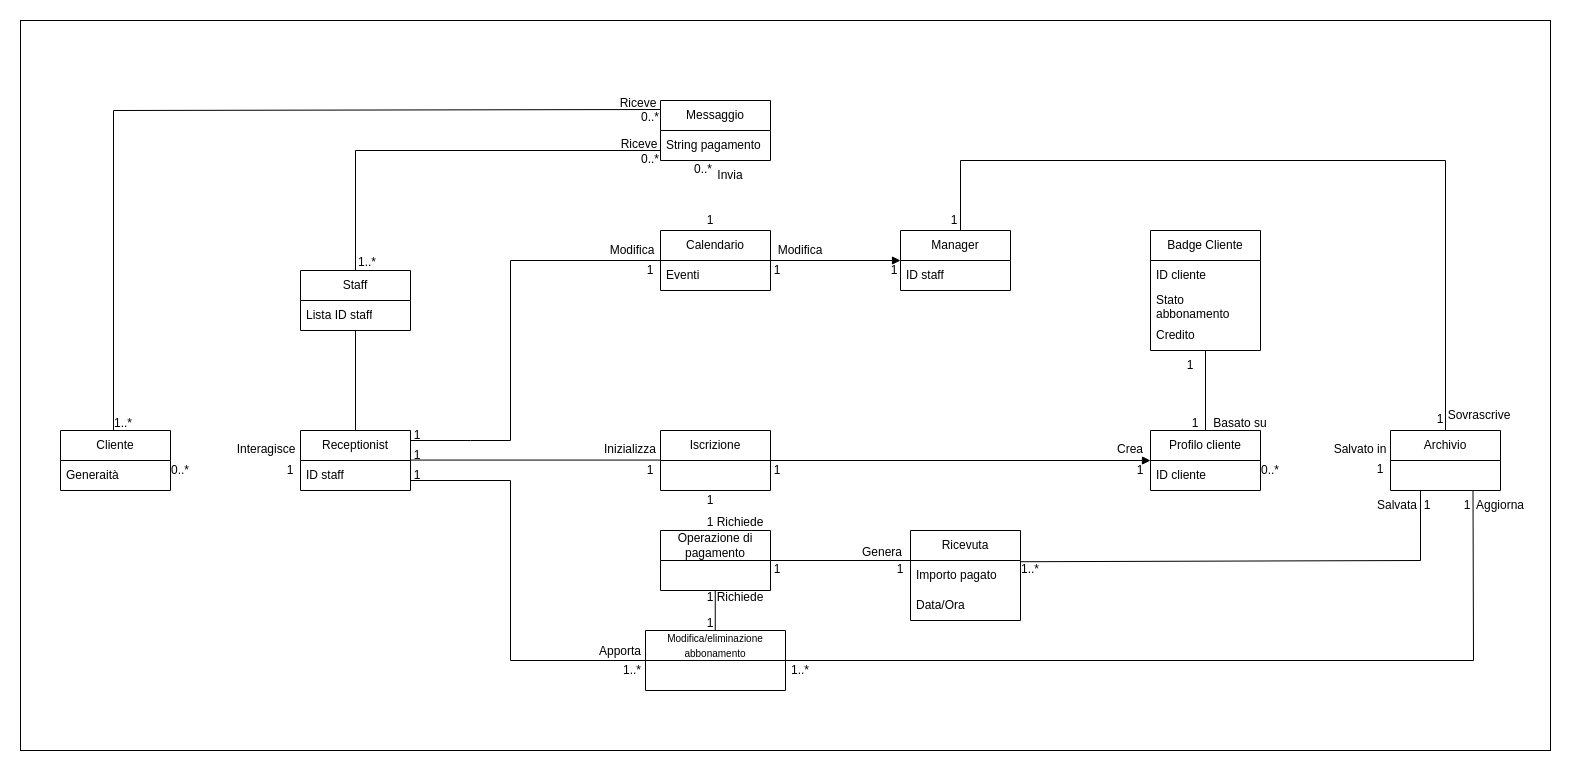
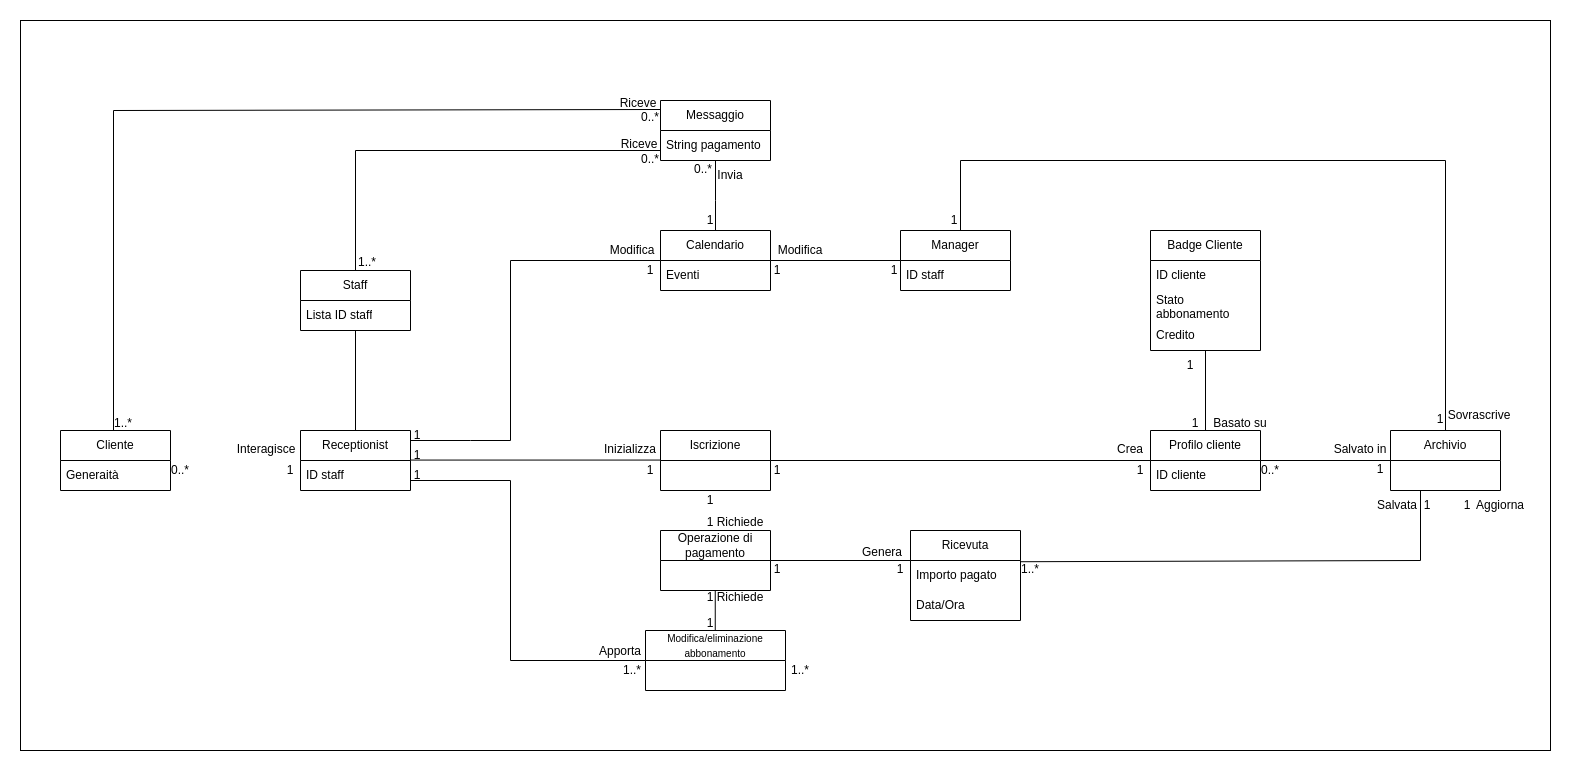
+ <mxCell id="36" value="" style="endArrow=none;html=1;rounded=0;exitX=0.5;exitY=1;exitDx=0;exitDy=0;entryX=0.5;entryY=0;entryDx=0;entryDy=0;" edge="1" parent="1" source="26" target="20"><mxGeometry width="50" height="50" relative="1" as="geometry"><mxPoint x="965" y="140" as="sourcePoint" /><mxPoint x="780" y="270" as="targetPoint" /><Array as="points"><mxPoint x="715" y="200" /></Array></mxGeometry></mxCell>
- <mxCell id="42" value="" style="endArrow=block;html=1;rounded=0;entryX=0;entryY=0.5;entryDx=0;entryDy=0;exitX=1;exitY=0.5;exitDx=0;exitDy=0;" edge="1" parent="1" source="20" target="18"><mxGeometry width="50" height="50" relative="1" as="geometry"><mxPoint x="550" y="290" as="sourcePoint" /><mxPoint x="600" y="240" as="targetPoint" /></mxGeometry></mxCell>
+ <mxCell id="42" value="" style="endArrow=none;html=1;rounded=0;entryX=0;entryY=0.5;entryDx=0;entryDy=0;exitX=1;exitY=0.5;exitDx=0;exitDy=0;" edge="1" parent="1" source="20" target="18"><mxGeometry width="50" height="50" relative="1" as="geometry"><mxPoint x="550" y="290" as="sourcePoint" /><mxPoint x="600" y="240" as="targetPoint" /></mxGeometry></mxCell>
- <mxCell id="25" value="" style="endArrow=block;html=1;rounded=0;entryX=0;entryY=0.5;entryDx=0;entryDy=0;exitX=1;exitY=0.5;exitDx=0;exitDy=0;" edge="1" parent="1" source="8" target="5"><mxGeometry width="50" height="50" relative="1" as="geometry"><mxPoint x="610" y="440" as="sourcePoint" /><mxPoint x="660" y="390" as="targetPoint" /></mxGeometry></mxCell>
+ <mxCell id="25" value="" style="endArrow=none;html=1;rounded=0;entryX=0;entryY=0.5;entryDx=0;entryDy=0;exitX=1;exitY=0.5;exitDx=0;exitDy=0;" edge="1" parent="1" source="8" target="5"><mxGeometry width="50" height="50" relative="1" as="geometry"><mxPoint x="610" y="440" as="sourcePoint" /><mxPoint x="660" y="390" as="targetPoint" /></mxGeometry></mxCell>
+ <mxCell id="28" value="" style="endArrow=none;html=1;rounded=0;entryX=0;entryY=0.5;entryDx=0;entryDy=0;exitX=1;exitY=0.5;exitDx=0;exitDy=0;" edge="1" parent="1" source="5" target="7"><mxGeometry width="50" height="50" relative="1" as="geometry"><mxPoint x="1130" y="380" as="sourcePoint" /><mxPoint x="1180" y="330" as="targetPoint" /></mxGeometry></mxCell>
- <mxCell id="32" value="" style="endArrow=none;html=1;rounded=0;exitX=1;exitY=0.5;exitDx=0;exitDy=0;entryX=0.75;entryY=1;entryDx=0;entryDy=0;" edge="1" parent="1" source="17" target="7"><mxGeometry width="50" height="50" relative="1" as="geometry"><mxPoint y="480" as="sourcePoint" x="800" /><mxPoint x="1220" y="490" as="targetPoint" /><Array as="points"><mxPoint x="1473" y="660" /></Array></mxGeometry></mxCell>
